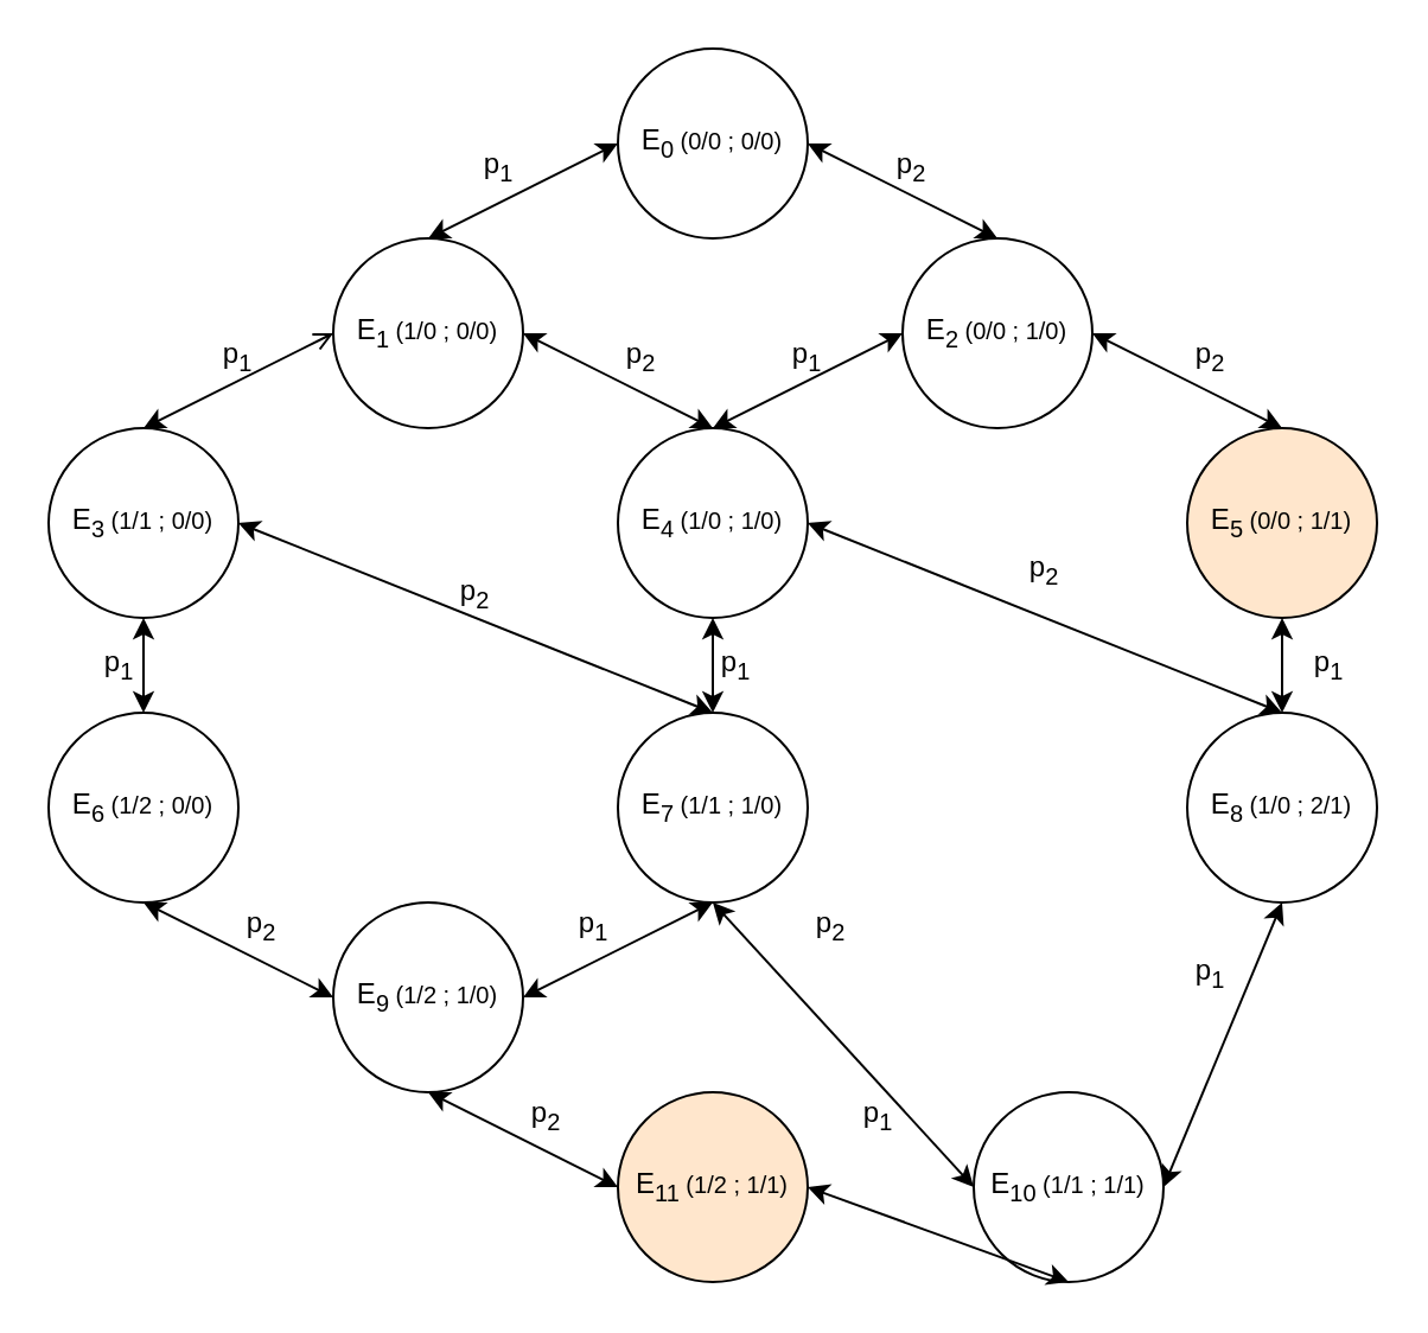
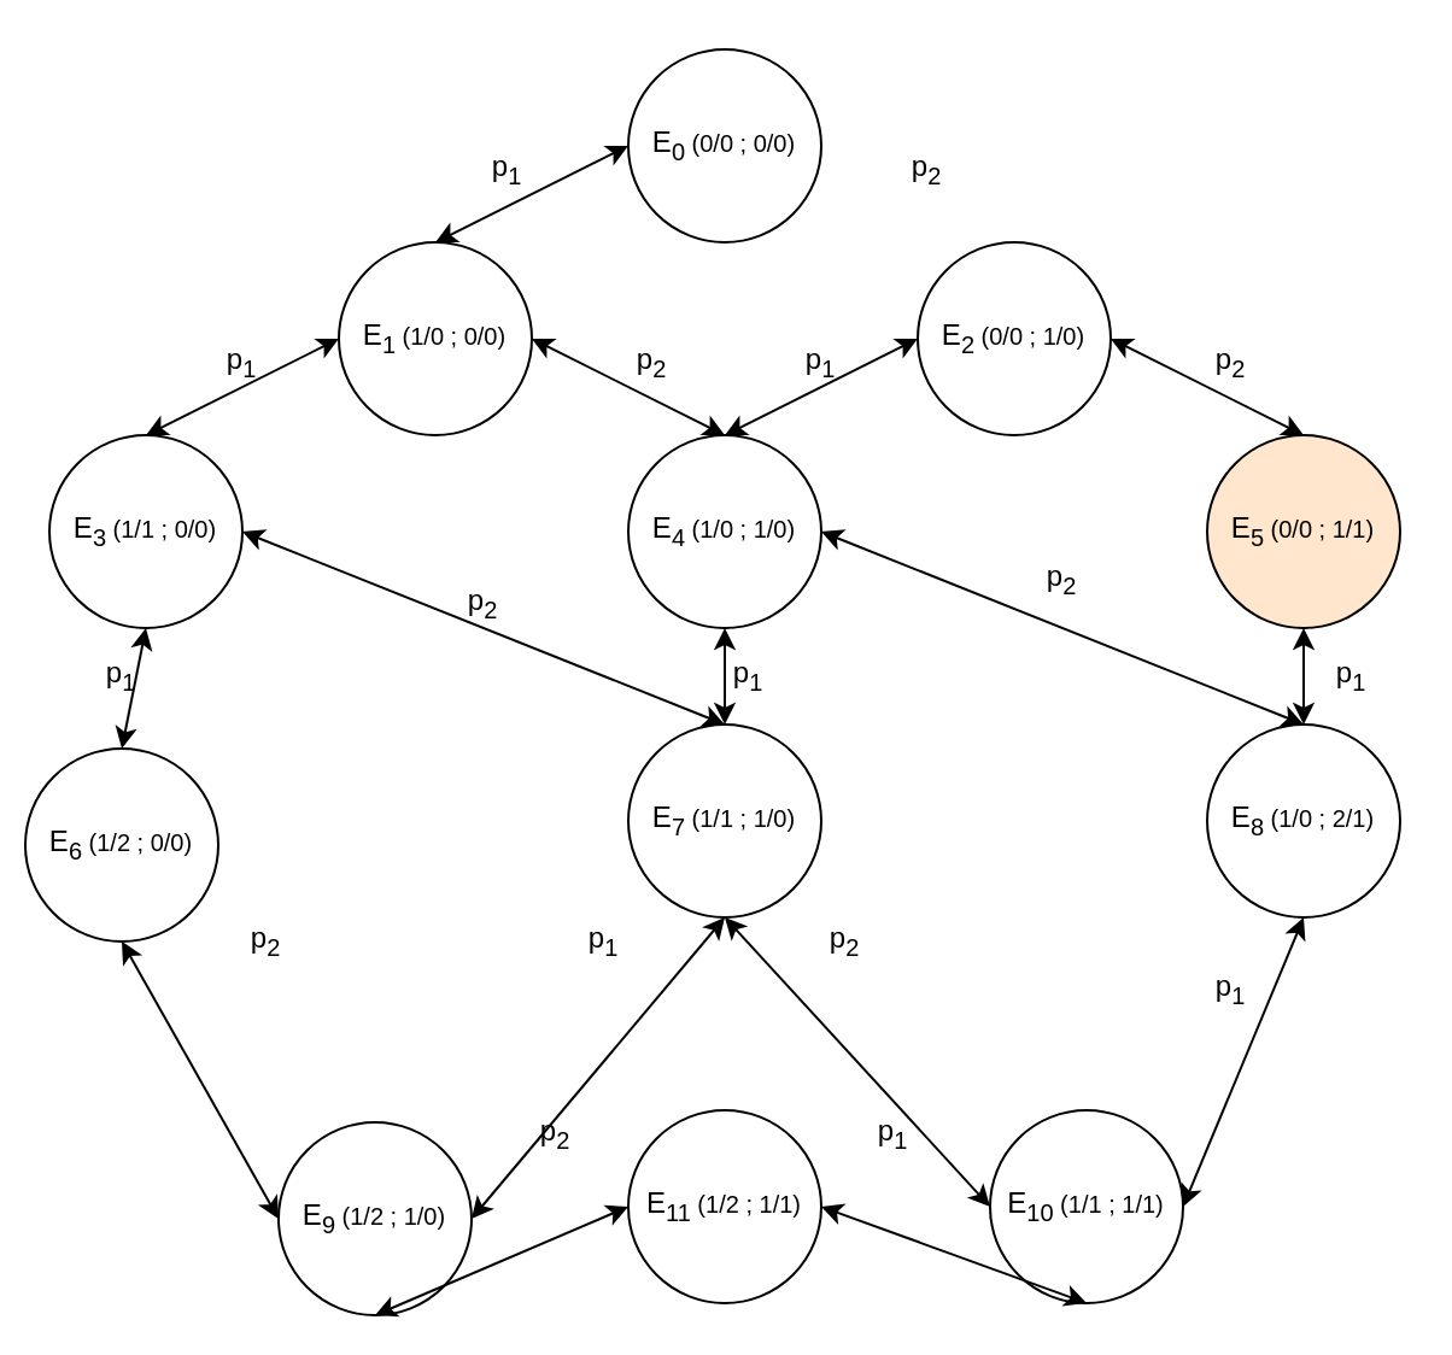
- <mxCell id="5" value="" style="endArrow=classic;startArrow=classic;html=1;rounded=0;entryX=1;entryY=0.5;entryDx=0;entryDy=0;exitX=0.5;exitY=0;exitDx=0;exitDy=0;" edge="1" parent="1" source="3" target="2"><mxGeometry width="50" height="50" relative="1" as="geometry"><mxPoint x="170" y="150" as="sourcePoint" /><mxPoint x="270" y="70" as="targetPoint" /></mxGeometry></mxCell>
- <mxCell id="12" value="" style="endArrow=open;startArrow=classic;html=1;rounded=0;entryX=0;entryY=0.5;entryDx=0;entryDy=0;exitX=0.5;exitY=0;exitDx=0;exitDy=0;" edge="1" parent="1" source="11" target="8"><mxGeometry width="50" height="50" relative="1" as="geometry"><mxPoint x="300" y="220" as="sourcePoint" /><mxPoint x="350" y="170" as="targetPoint" /></mxGeometry></mxCell>
+ <mxCell id="12" value="" style="endArrow=classic;startArrow=classic;html=1;rounded=0;entryX=0;entryY=0.5;entryDx=0;entryDy=0;exitX=0.5;exitY=0;exitDx=0;exitDy=0;" edge="1" parent="1" source="11" target="8"><mxGeometry width="50" height="50" relative="1" as="geometry"><mxPoint x="300" y="220" as="sourcePoint" /><mxPoint x="350" y="170" as="targetPoint" /></mxGeometry></mxCell>
- <mxCell id="15" value="E&lt;sub&gt;6&lt;/sub&gt;&lt;span style=&quot;font-size: 10px;&quot;&gt;&amp;nbsp;(1/2 ; 0/0)&lt;/span&gt;" style="ellipse;whiteSpace=wrap;html=1;aspect=fixed;" vertex="1" parent="1"><mxGeometry x="20" y="300" width="80" height="80" as="geometry" /></mxCell>
+ <mxCell id="15" value="E&lt;sub&gt;6&lt;/sub&gt;&lt;span style=&quot;font-size: 10px;&quot;&gt;&amp;nbsp;(1/2 ; 0/0)&lt;/span&gt;" style="ellipse;whiteSpace=wrap;html=1;aspect=fixed;" vertex="1" parent="1"><mxGeometry x="10" y="310" width="80" height="80" as="geometry" /></mxCell>
- <mxCell id="19" value="E&lt;sub&gt;9&lt;/sub&gt;&lt;span style=&quot;font-size: 10px;&quot;&gt;&amp;nbsp;(1/2 ; 1/0)&lt;/span&gt;" style="ellipse;whiteSpace=wrap;html=1;aspect=fixed;" vertex="1" parent="1"><mxGeometry x="140" y="380" width="80" height="80" as="geometry" /></mxCell>
+ <mxCell id="19" value="E&lt;sub&gt;9&lt;/sub&gt;&lt;span style=&quot;font-size: 10px;&quot;&gt;&amp;nbsp;(1/2 ; 1/0)&lt;/span&gt;" style="ellipse;whiteSpace=wrap;html=1;aspect=fixed;" vertex="1" parent="1"><mxGeometry x="115" y="465" width="80" height="80" as="geometry" /></mxCell>
- <mxCell id="17" value="E&lt;sub&gt;11&lt;/sub&gt;&lt;span style=&quot;font-size: 10px;&quot;&gt;&amp;nbsp;(1/2 ; 1/1)&lt;/span&gt;" style="ellipse;whiteSpace=wrap;html=1;aspect=fixed;fillColor=#ffe6cc;" vertex="1" parent="1"><mxGeometry x="260" y="460" width="80" height="80" as="geometry" /></mxCell>
+ <mxCell id="17" value="E&lt;sub&gt;11&lt;/sub&gt;&lt;span style=&quot;font-size: 10px;&quot;&gt;&amp;nbsp;(1/2 ; 1/1)&lt;/span&gt;" style="ellipse;whiteSpace=wrap;html=1;aspect=fixed;" vertex="1" parent="1"><mxGeometry x="260" y="460" width="80" height="80" as="geometry" /></mxCell>
